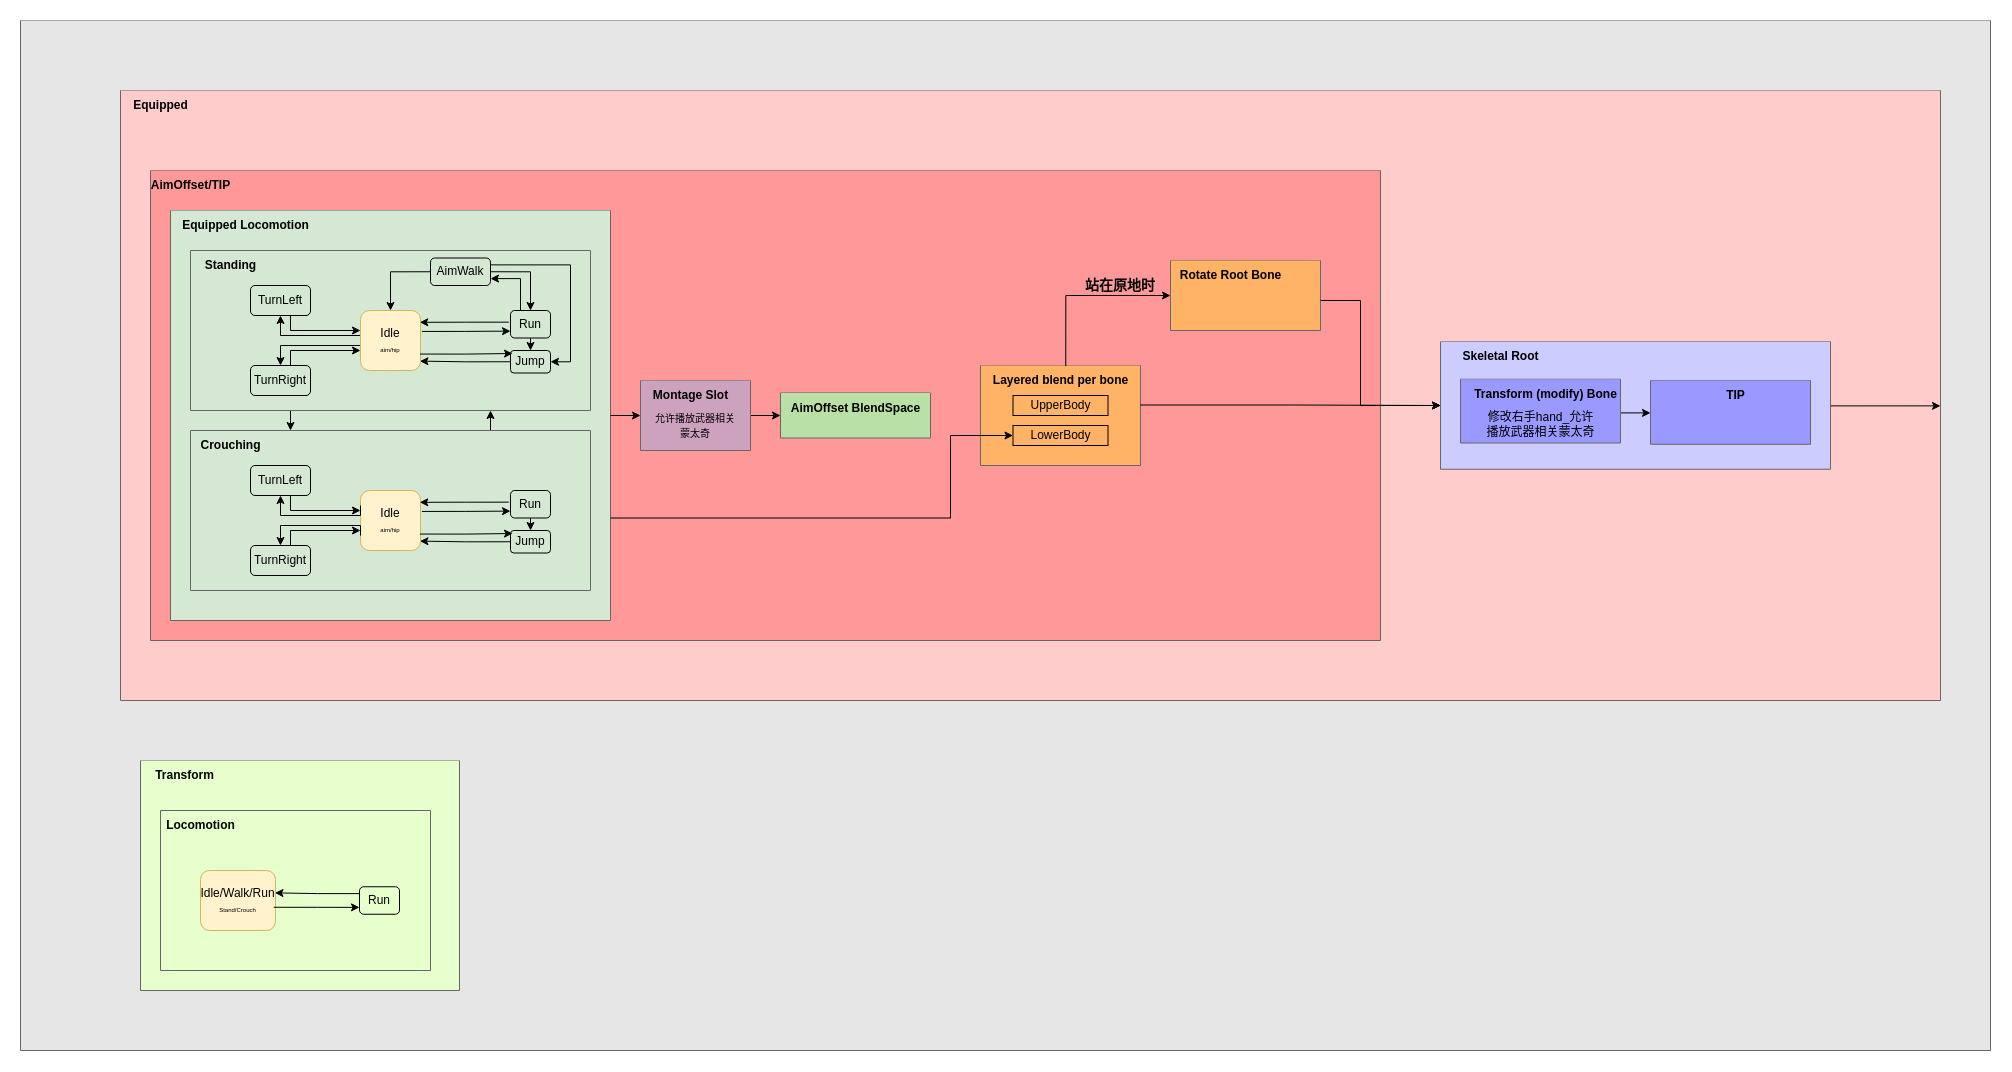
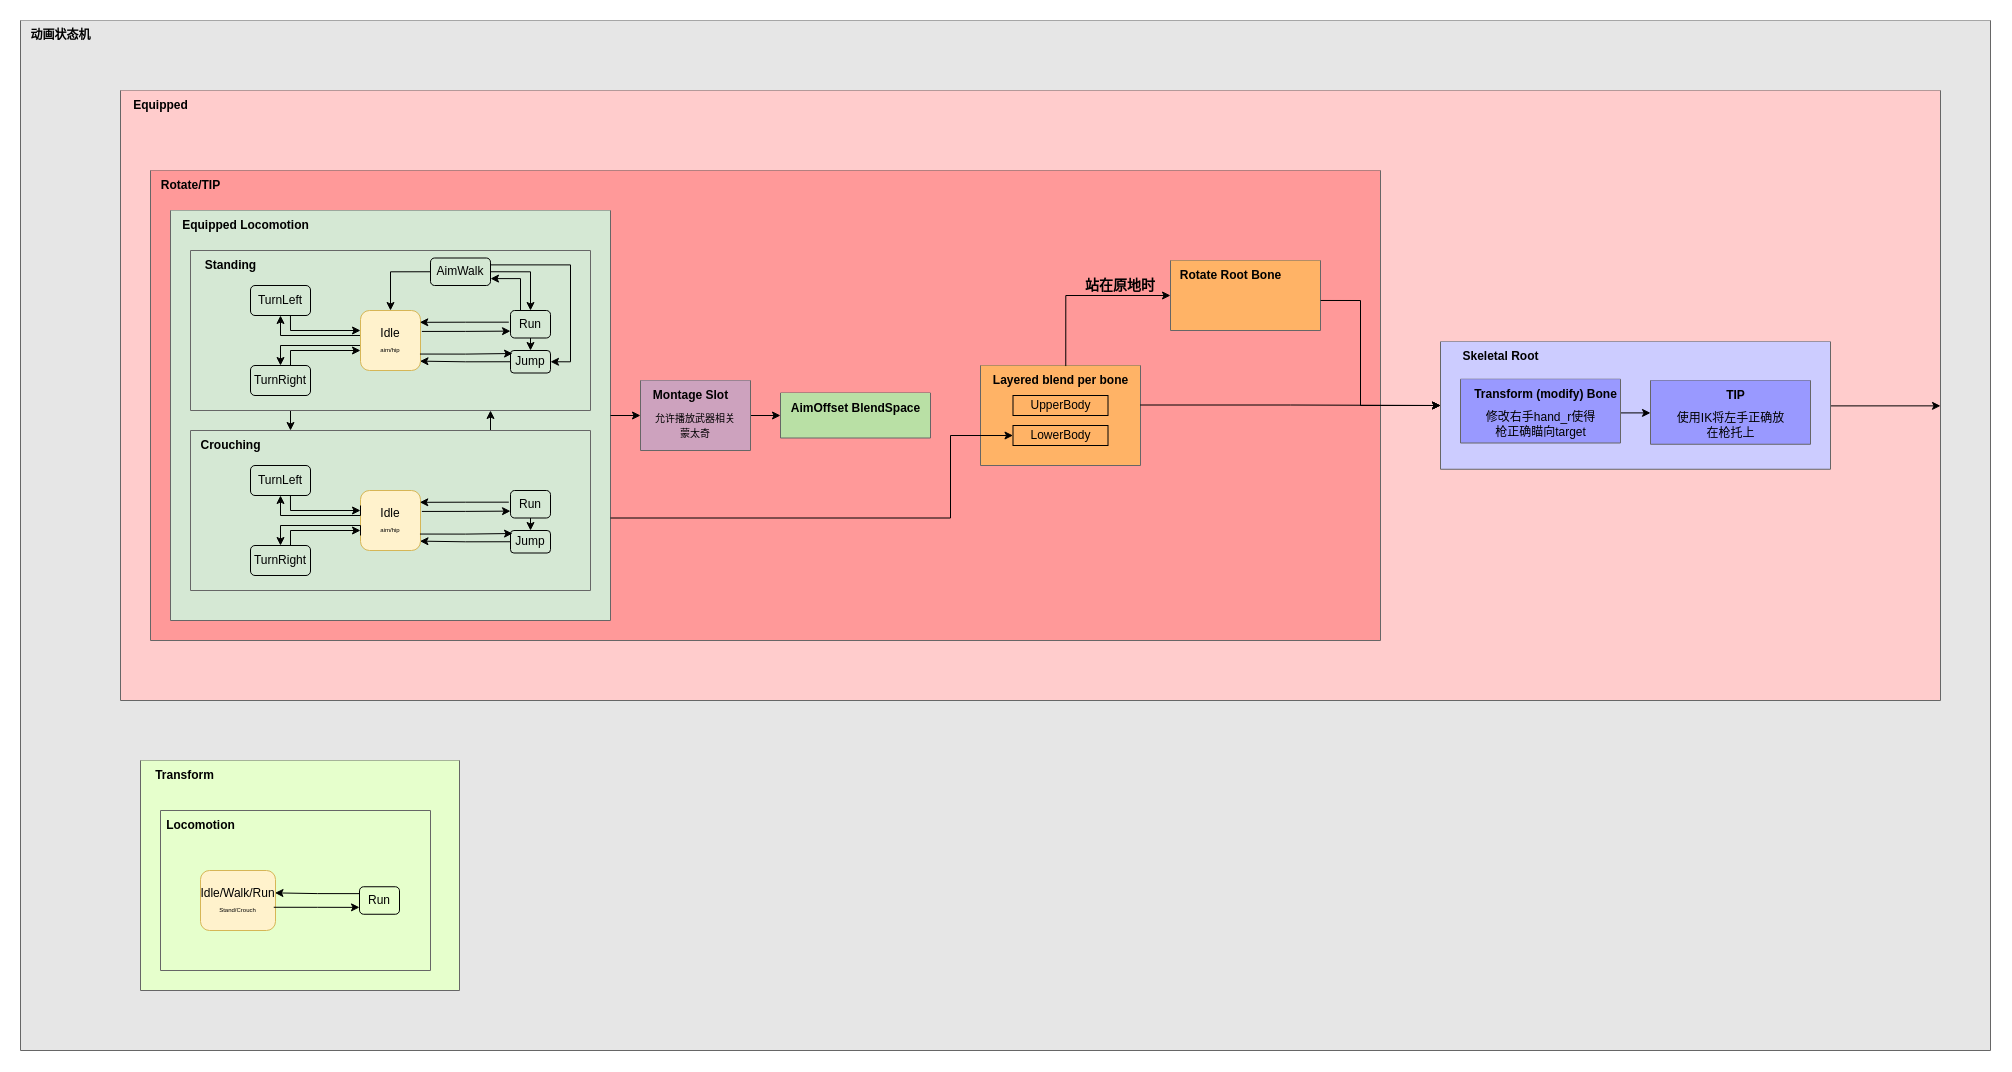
+ <mxCell id="3" value="&lt;b&gt;动画状态机&lt;/b&gt;" style="text;html=1;align=center;verticalAlign=middle;resizable=0;points=[];autosize=1;strokeColor=none;fillColor=none;" vertex="1" parent="2"><mxGeometry width="80" height="30" as="geometry" /></mxCell>
- <mxCell id="7" value="&lt;b&gt;AimOffset/TIP&lt;/b&gt;" style="text;html=1;align=center;verticalAlign=middle;resizable=0;points=[];autosize=1;strokeColor=none;fillColor=none;" vertex="1" parent="6"><mxGeometry x="-10" width="100" height="30" as="geometry" /></mxCell>
+ <mxCell id="7" value="&lt;b&gt;Rotate/TIP&lt;/b&gt;" style="text;html=1;align=center;verticalAlign=middle;resizable=0;points=[];autosize=1;strokeColor=none;fillColor=none;" vertex="1" parent="6"><mxGeometry x="-10" width="100" height="30" as="geometry" /></mxCell>
- <mxCell id="71" value="修改右手hand_允许播放武器相关蒙太奇" style="text;html=1;strokeColor=none;fillColor=none;align=center;verticalAlign=middle;whiteSpace=wrap;rounded=0;" vertex="1" parent="69"><mxGeometry x="22.5" y="30" width="115" height="30" as="geometry" /></mxCell>
+ <mxCell id="71" value="修改右手hand_r使得枪正确瞄向target" style="text;html=1;strokeColor=none;fillColor=none;align=center;verticalAlign=middle;whiteSpace=wrap;rounded=0;" vertex="1" parent="69"><mxGeometry x="22.5" y="30" width="115" height="30" as="geometry" /></mxCell>
+ <mxCell id="74" value="使用IK将左手正确放在枪托上" style="text;html=1;strokeColor=none;fillColor=none;align=center;verticalAlign=middle;whiteSpace=wrap;rounded=0;" vertex="1" parent="72"><mxGeometry x="22.5" y="30" width="115" height="30" as="geometry" /></mxCell>
